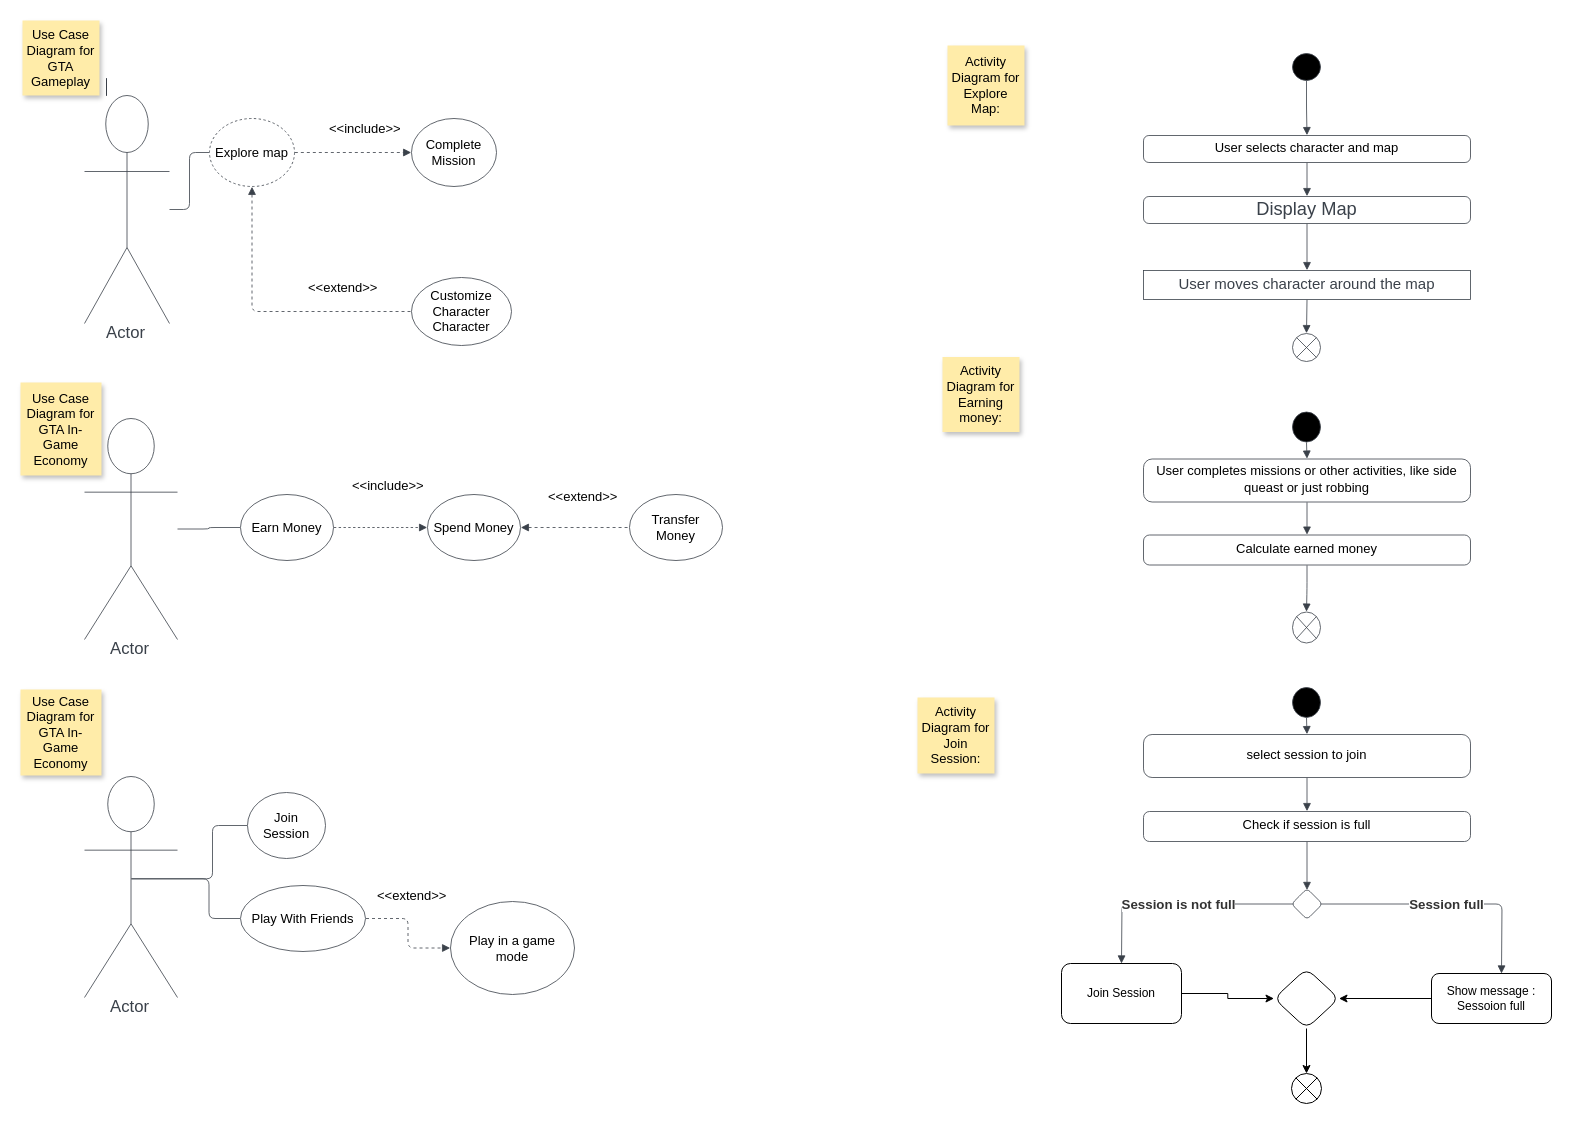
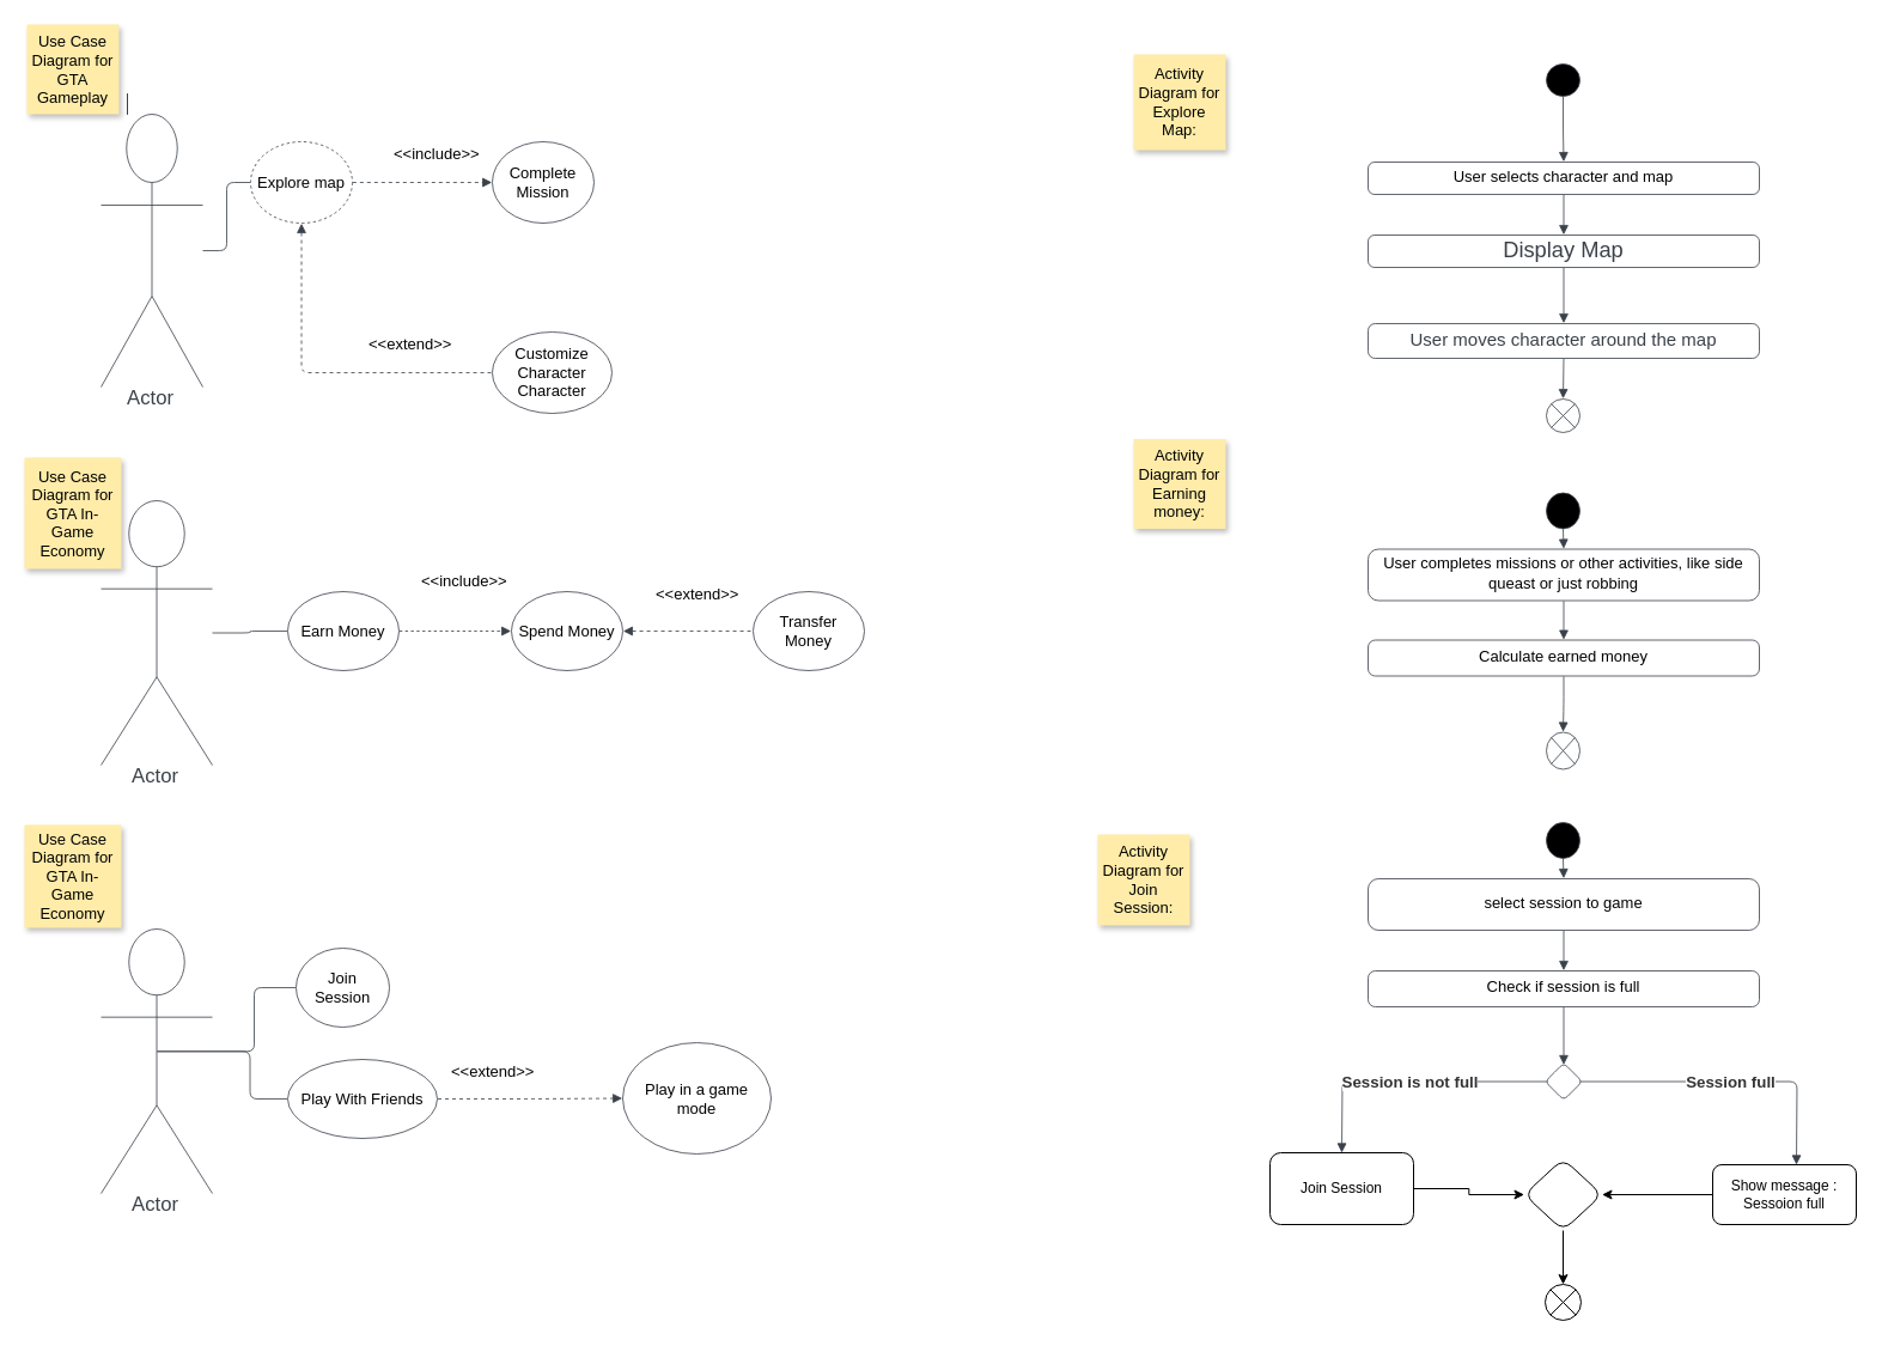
- <mxCell id="37" value="&lt;div style=&quot;display: flex; justify-content: center; text-align: center; align-items: baseline; font-size: 0; line-height: 1.25;margin-top: -2px;&quot;&gt;&lt;span&gt;&lt;span style=&quot;font-size:15px;color:#3a414a;&quot;&gt;User moves character around the map&lt;/span&gt;&lt;/span&gt;&lt;/div&gt;" style="arcSize=20;whiteSpace=wrap;overflow=block;blockSpacing=1;html=1;fontSize=13;spacing=0;strokeColor=#3a414a;strokeOpacity=100;strokeWidth=0.8;movable=1;resizable=1;rotatable=1;deletable=1;editable=1;connectable=1;rounded=0;" vertex="1" parent="1"><mxGeometry x="1143" y="270" width="327" height="29" as="geometry" /></mxCell>
+ <mxCell id="37" value="&lt;div style=&quot;display: flex; justify-content: center; text-align: center; align-items: baseline; font-size: 0; line-height: 1.25;margin-top: -2px;&quot;&gt;&lt;span&gt;&lt;span style=&quot;font-size:15px;color:#3a414a;&quot;&gt;User moves character around the map&lt;/span&gt;&lt;/span&gt;&lt;/div&gt;" style="rounded=1;arcSize=20;whiteSpace=wrap;overflow=block;blockSpacing=1;html=1;fontSize=13;spacing=0;strokeColor=#3a414a;strokeOpacity=100;strokeWidth=0.8;movable=1;resizable=1;rotatable=1;deletable=1;editable=1;connectable=1;" vertex="1" parent="1"><mxGeometry x="1143" y="270" width="327" height="29" as="geometry" /></mxCell>
- <mxCell id="47" value="Activity Diagram for Earning money:" style="html=1;overflow=block;blockSpacing=1;whiteSpace=wrap;shadow=1;fontSize=13;fontColor=default;spacing=3.8;strokeColor=none;strokeOpacity=100;fillColor=#FFECA9;strokeWidth=0;lucidId=eCNv21UJRUsV;movable=1;resizable=1;rotatable=1;deletable=1;editable=1;connectable=1;" vertex="1" parent="1"><mxGeometry x="942" y="356.5" width="77" height="75" as="geometry" /></mxCell>
+ <mxCell id="47" value="Activity Diagram for Earning money:" style="html=1;overflow=block;blockSpacing=1;whiteSpace=wrap;shadow=1;fontSize=13;fontColor=default;spacing=3.8;strokeColor=none;strokeOpacity=100;fillColor=#FFECA9;strokeWidth=0;lucidId=eCNv21UJRUsV;movable=1;resizable=1;rotatable=1;deletable=1;editable=1;connectable=1;" vertex="1" parent="1"><mxGeometry x="947" y="366.5" width="77" height="75" as="geometry" /></mxCell>
- <mxCell id="51" value="&lt;div style=&quot;display: flex; justify-content: center; text-align: center; align-items: baseline; font-size: 0; line-height: 1.25;margin-top: -2px;&quot;&gt;&lt;span&gt;&lt;span style=&quot;font-size:13px;color:#000000;&quot;&gt;select session to join&lt;/span&gt;&lt;/span&gt;&lt;/div&gt;" style="rounded=1;arcSize=20;whiteSpace=wrap;overflow=block;blockSpacing=1;html=1;fontSize=13;spacing=0;strokeColor=#3a414a;strokeOpacity=100;strokeWidth=0.8;movable=1;resizable=1;rotatable=1;deletable=1;editable=1;connectable=1;" vertex="1" parent="1"><mxGeometry x="1143" y="734" width="327" height="43" as="geometry" /></mxCell>
+ <mxCell id="51" value="&lt;div style=&quot;display: flex; justify-content: center; text-align: center; align-items: baseline; font-size: 0; line-height: 1.25;margin-top: -2px;&quot;&gt;&lt;span&gt;&lt;span style=&quot;font-size:13px;color:#000000;&quot;&gt;select session to game&lt;/span&gt;&lt;/span&gt;&lt;/div&gt;" style="rounded=1;arcSize=20;whiteSpace=wrap;overflow=block;blockSpacing=1;html=1;fontSize=13;spacing=0;strokeColor=#3a414a;strokeOpacity=100;strokeWidth=0.8;movable=1;resizable=1;rotatable=1;deletable=1;editable=1;connectable=1;" vertex="1" parent="1"><mxGeometry x="1143" y="734" width="327" height="43" as="geometry" /></mxCell>
- <mxCell id="28" value="Play in a game mode" style="html=1;overflow=block;blockSpacing=1;whiteSpace=wrap;ellipse;fontSize=13;spacing=3.8;strokeColor=#3a414a;strokeOpacity=100;rounded=1;absoluteArcSize=1;arcSize=9;strokeWidth=0.8;lucidId=usLv78Ml2YAK;" vertex="1" parent="1"><mxGeometry x="450" y="901" width="124" height="93" as="geometry" /></mxCell>
+ <mxCell id="28" value="Play in a game mode" style="html=1;overflow=block;blockSpacing=1;whiteSpace=wrap;ellipse;fontSize=13;spacing=3.8;strokeColor=#3a414a;strokeOpacity=100;rounded=1;absoluteArcSize=1;arcSize=9;strokeWidth=0.8;lucidId=usLv78Ml2YAK;" vertex="1" parent="1"><mxGeometry x="520" y="871" width="124" height="93" as="geometry" /></mxCell>
